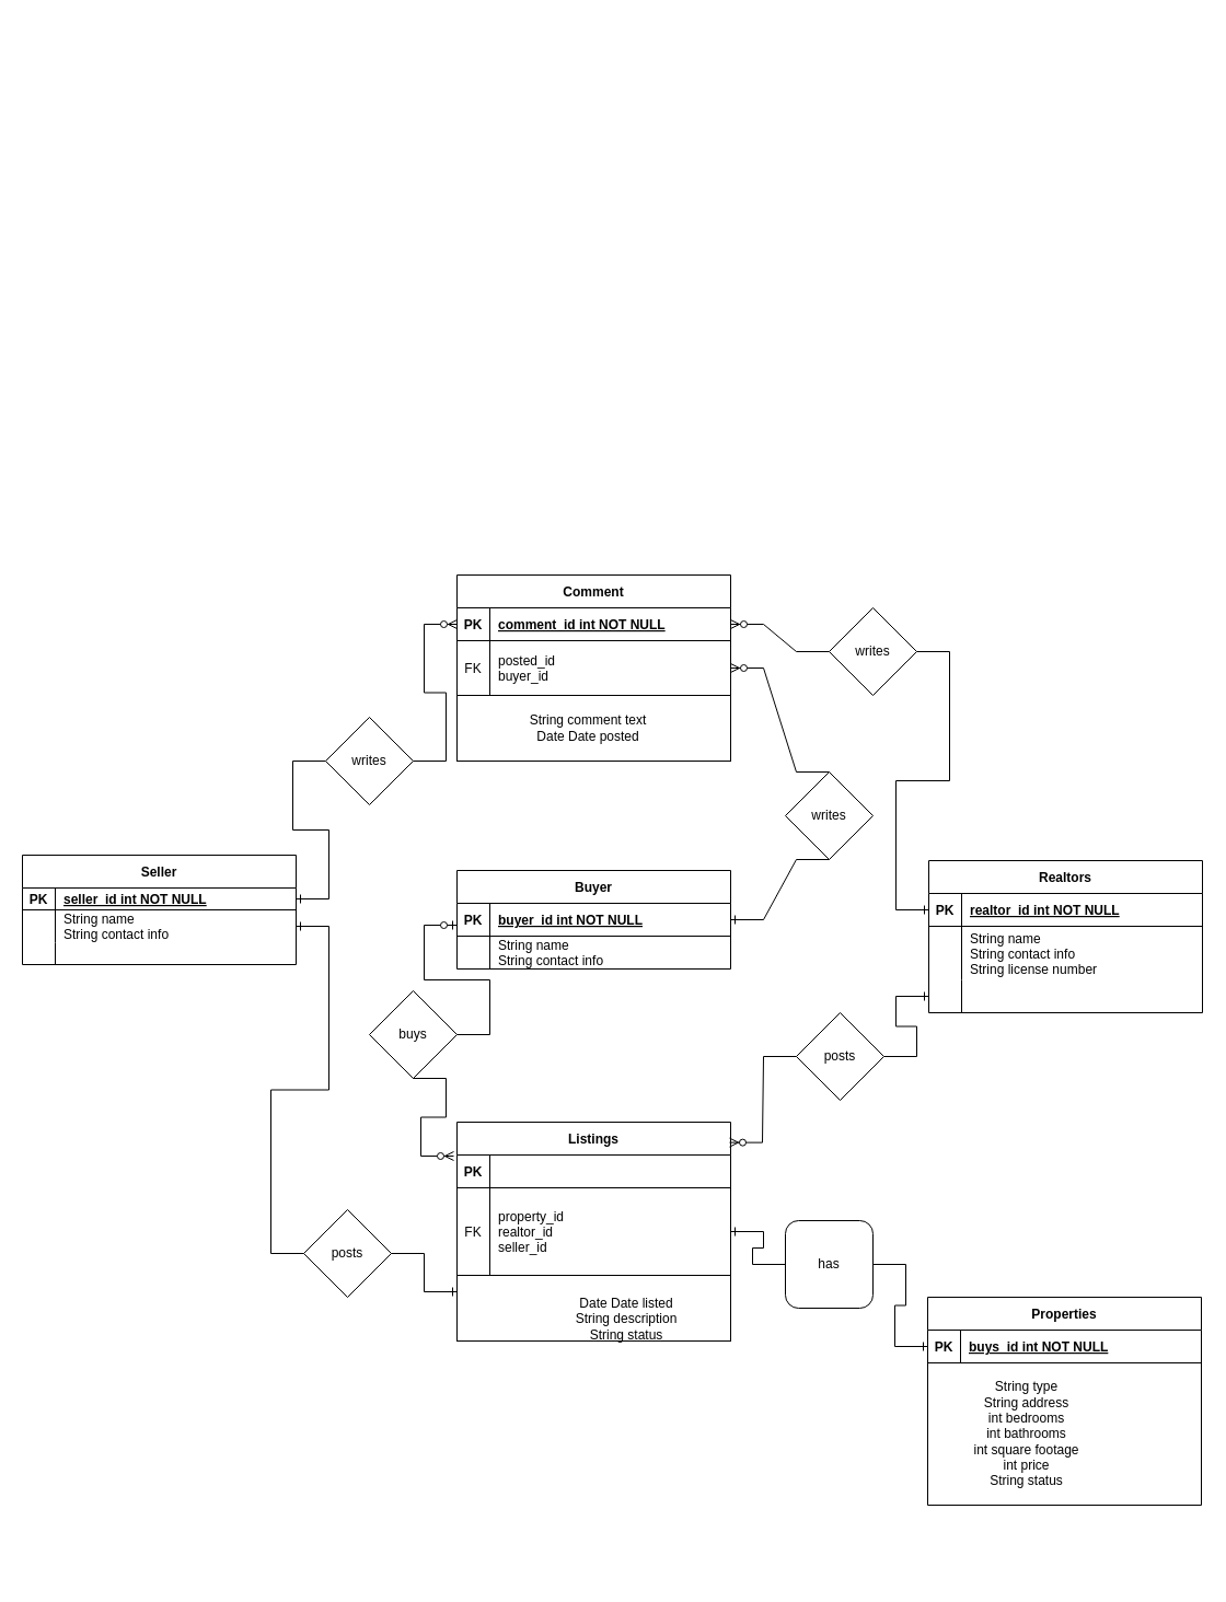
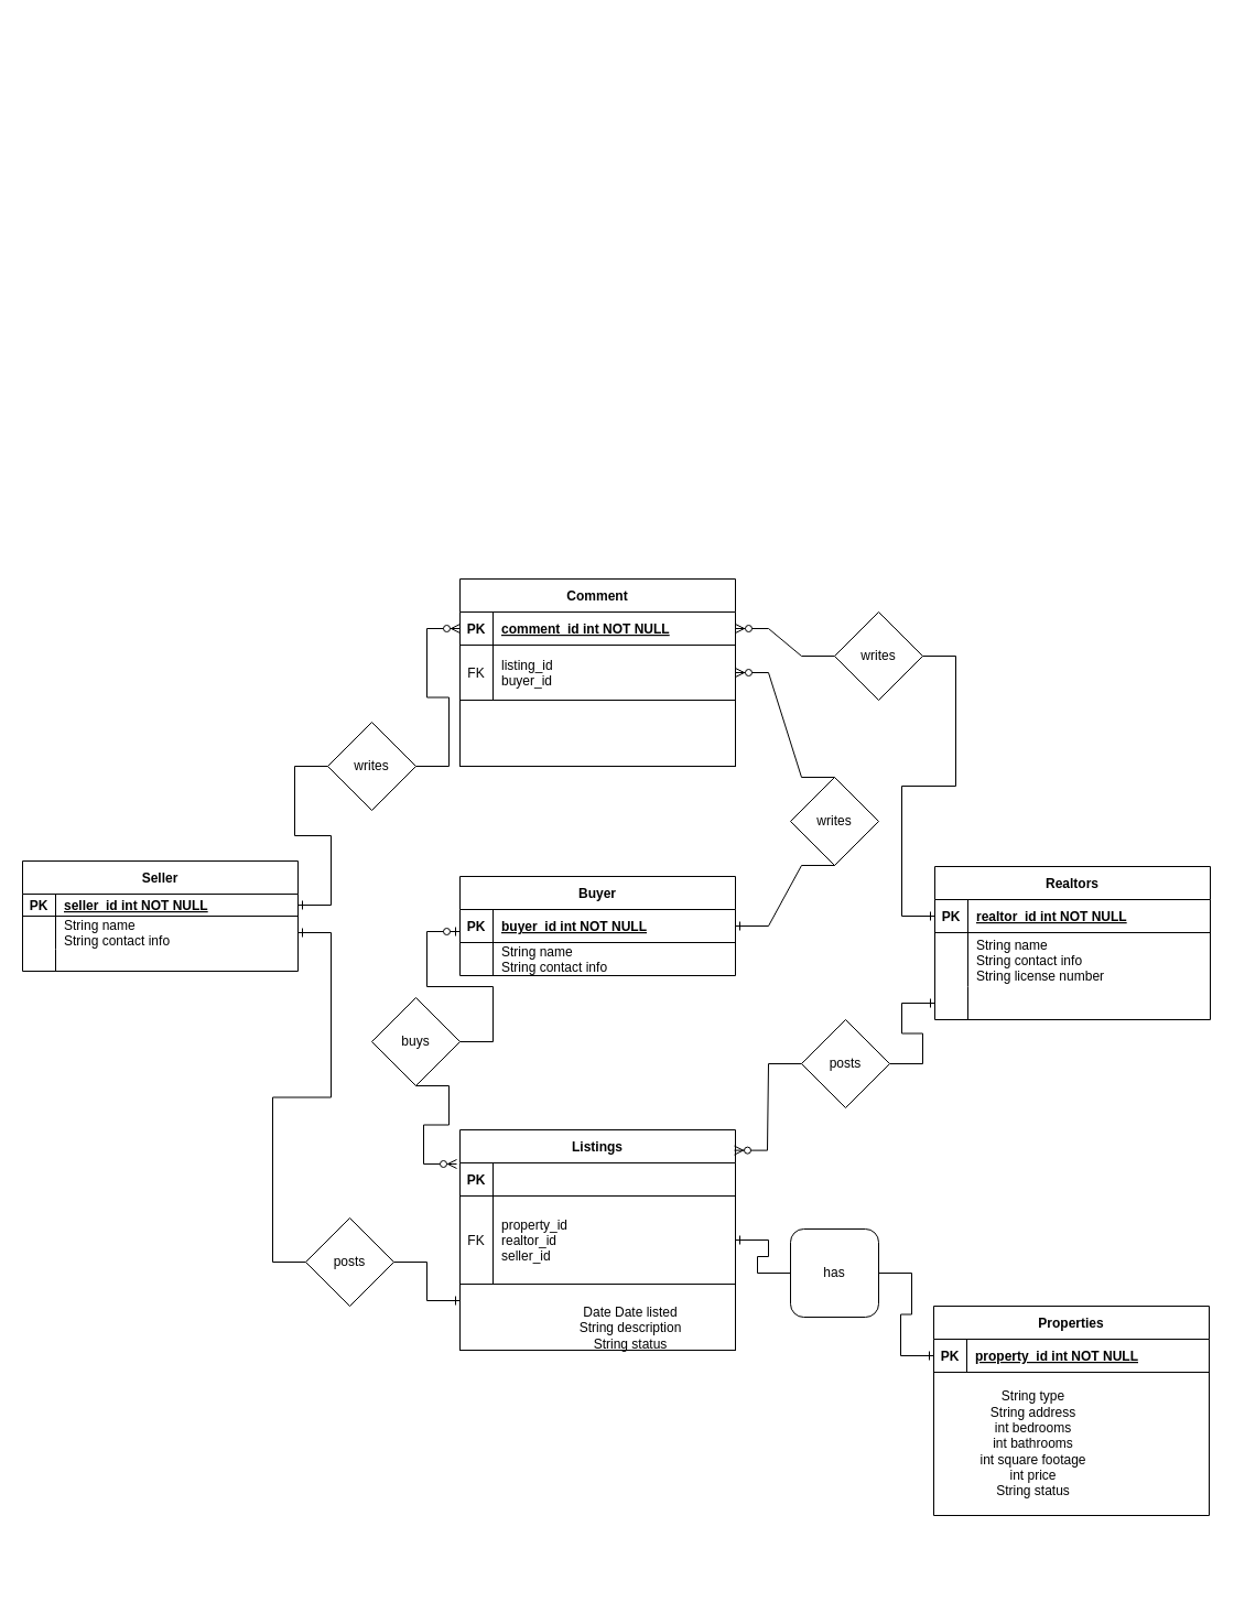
- <mxCell id="45" value="posted_id&#10;buyer_id" style="shape=partialRectangle;overflow=hidden;connectable=0;fillColor=none;top=0;left=0;bottom=0;right=0;align=left;spacingLeft=6;" parent="43" vertex="1"><mxGeometry x="30" width="220" height="50" as="geometry"><mxRectangle width="220" height="50" as="alternateBounds" /></mxGeometry></mxCell>
+ <mxCell id="45" value="listing_id&#10;buyer_id" style="shape=partialRectangle;overflow=hidden;connectable=0;fillColor=none;top=0;left=0;bottom=0;right=0;align=left;spacingLeft=6;" parent="43" vertex="1"><mxGeometry x="30" width="220" height="50" as="geometry"><mxRectangle width="220" height="50" as="alternateBounds" /></mxGeometry></mxCell>
- <mxCell id="68" value="String comment text&lt;br&gt;Date Date posted" style="text;html=1;strokeColor=none;fillColor=none;align=center;verticalAlign=middle;whiteSpace=wrap;rounded=0;" parent="1" vertex="1"><mxGeometry x="447" y="650" width="180" height="30" as="geometry" /></mxCell>
- <mxCell id="38" value="buys_id int NOT NULL " style="shape=partialRectangle;overflow=hidden;connectable=0;fillColor=none;top=0;left=0;bottom=0;right=0;align=left;spacingLeft=6;fontStyle=5;" parent="36" vertex="1"><mxGeometry x="30" width="220" height="30" as="geometry"><mxRectangle width="220" height="30" as="alternateBounds" /></mxGeometry></mxCell>
+ <mxCell id="38" value="property_id int NOT NULL " style="shape=partialRectangle;overflow=hidden;connectable=0;fillColor=none;top=0;left=0;bottom=0;right=0;align=left;spacingLeft=6;fontStyle=5;" parent="36" vertex="1"><mxGeometry x="30" width="220" height="30" as="geometry"><mxRectangle width="220" height="30" as="alternateBounds" /></mxGeometry></mxCell>
